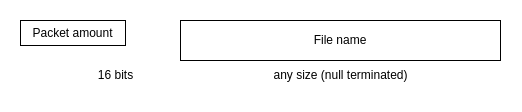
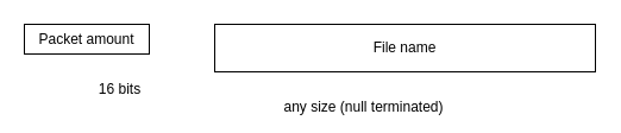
- <mxCell id="4" value="&lt;div&gt;16 bits&lt;/div&gt;" style="text;html=1;align=center;verticalAlign=middle;resizable=0;points=[];autosize=1;strokeColor=none;fillColor=none;" vertex="1" parent="1"><mxGeometry x="85" y="60" width="60" height="30" as="geometry" /></mxCell>
+ <mxCell id="4" value="&lt;div&gt;16 bits&lt;/div&gt;" style="text;html=1;align=center;verticalAlign=middle;resizable=0;points=[];autosize=1;strokeColor=none;fillColor=none;" vertex="1" parent="1"><mxGeometry x="70" y="60" width="60" height="30" as="geometry" /></mxCell>
- <mxCell id="5" value="&lt;div&gt;any size (null terminated)&lt;br&gt;&lt;/div&gt;" style="text;html=1;align=center;verticalAlign=middle;resizable=0;points=[];autosize=1;strokeColor=none;fillColor=none;" vertex="1" parent="1"><mxGeometry x="265" y="60" width="150" height="30" as="geometry" /></mxCell>
+ <mxCell id="5" value="&lt;div&gt;any size (null terminated)&lt;br&gt;&lt;/div&gt;" style="text;html=1;align=center;verticalAlign=middle;resizable=0;points=[];autosize=1;strokeColor=none;fillColor=none;" vertex="1" parent="1"><mxGeometry x="230" y="75" width="150" height="30" as="geometry" /></mxCell>
